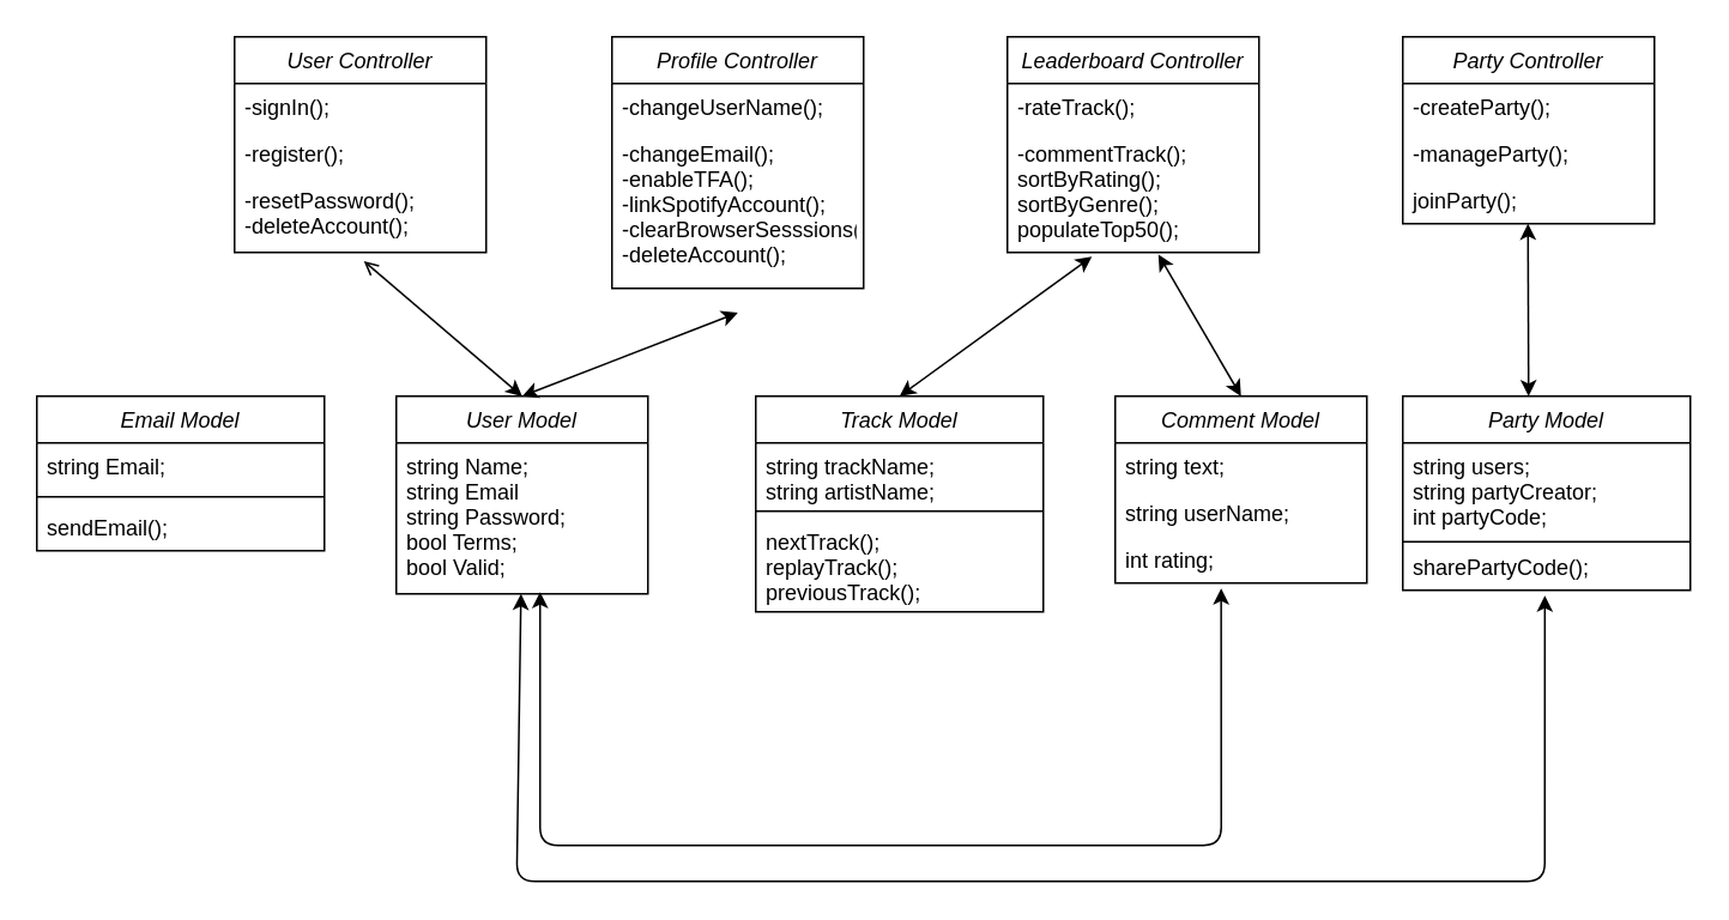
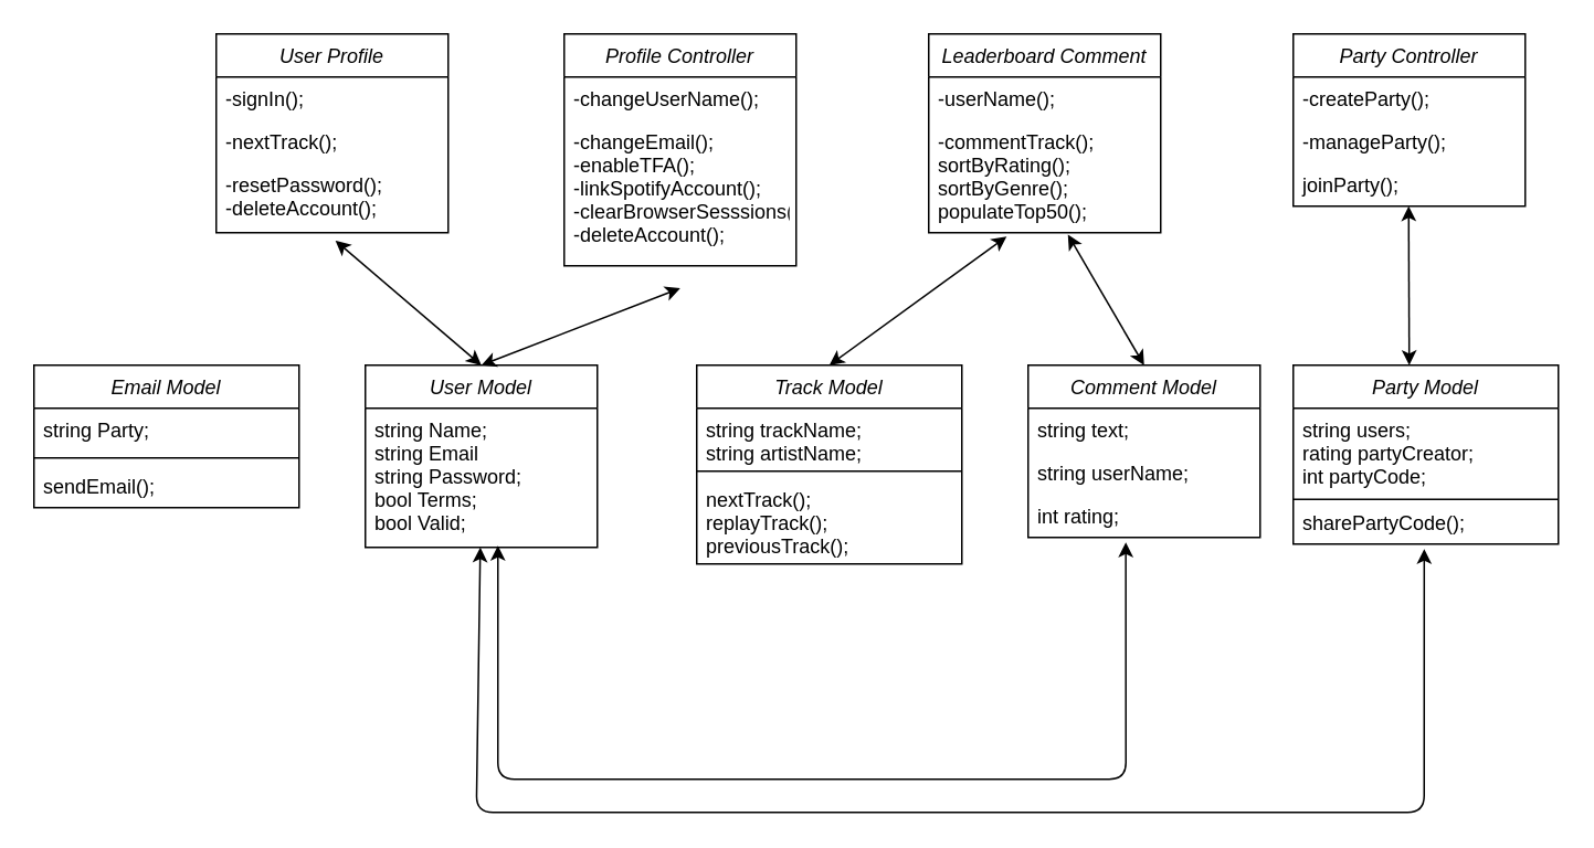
- <mxCell id="6" value="User Controller" style="swimlane;fontStyle=2;childLayout=stackLayout;horizontal=1;startSize=26;fillColor=none;horizontalStack=0;resizeParent=1;resizeParentMax=0;resizeLast=0;collapsible=1;marginBottom=0;" parent="1" vertex="1"><mxGeometry x="130" y="20" width="140" height="120" as="geometry" /></mxCell>
+ <mxCell id="6" value="User Profile" style="swimlane;fontStyle=2;childLayout=stackLayout;horizontal=1;startSize=26;fillColor=none;horizontalStack=0;resizeParent=1;resizeParentMax=0;resizeLast=0;collapsible=1;marginBottom=0;" parent="1" vertex="1"><mxGeometry x="130" y="20" width="140" height="120" as="geometry" /></mxCell>
- <mxCell id="15" value="Leaderboard Controller" style="swimlane;fontStyle=2;childLayout=stackLayout;horizontal=1;startSize=26;fillColor=none;horizontalStack=0;resizeParent=1;resizeParentMax=0;resizeLast=0;collapsible=1;marginBottom=0;" parent="1" vertex="1"><mxGeometry x="560" y="20" width="140" height="120" as="geometry" /></mxCell>
+ <mxCell id="15" value="Leaderboard Comment" style="swimlane;fontStyle=2;childLayout=stackLayout;horizontal=1;startSize=26;fillColor=none;horizontalStack=0;resizeParent=1;resizeParentMax=0;resizeLast=0;collapsible=1;marginBottom=0;" parent="1" vertex="1"><mxGeometry x="560" y="20" width="140" height="120" as="geometry" /></mxCell>
- <mxCell id="16" value="-rateTrack();" style="text;strokeColor=none;fillColor=none;align=left;verticalAlign=top;spacingLeft=4;spacingRight=4;overflow=hidden;rotatable=0;points=[[0,0.5],[1,0.5]];portConstraint=eastwest;" parent="15" vertex="1"><mxGeometry y="26" width="140" height="26" as="geometry" /></mxCell>
+ <mxCell id="16" value="-userName();" style="text;strokeColor=none;fillColor=none;align=left;verticalAlign=top;spacingLeft=4;spacingRight=4;overflow=hidden;rotatable=0;points=[[0,0.5],[1,0.5]];portConstraint=eastwest;" parent="15" vertex="1"><mxGeometry y="26" width="140" height="26" as="geometry" /></mxCell>
- <mxCell id="8" value="-register();" style="text;strokeColor=none;fillColor=none;align=left;verticalAlign=top;spacingLeft=4;spacingRight=4;overflow=hidden;rotatable=0;points=[[0,0.5],[1,0.5]];portConstraint=eastwest;" parent="6" vertex="1"><mxGeometry y="52" width="140" height="26" as="geometry" /></mxCell>
+ <mxCell id="8" value="-nextTrack();" style="text;strokeColor=none;fillColor=none;align=left;verticalAlign=top;spacingLeft=4;spacingRight=4;overflow=hidden;rotatable=0;points=[[0,0.5],[1,0.5]];portConstraint=eastwest;" parent="6" vertex="1"><mxGeometry y="52" width="140" height="26" as="geometry" /></mxCell>
- <mxCell id="34" value="" style="endArrow=open;startArrow=classic;html=1;entryX=0.514;entryY=1.115;entryDx=0;entryDy=0;entryPerimeter=0;exitX=0.5;exitY=0;exitDx=0;exitDy=0;" parent="1" source="13" target="9" edge="1"><mxGeometry width="50" height="50" relative="1" as="geometry"><mxPoint x="640" y="410" as="sourcePoint" /><mxPoint x="690" y="360" as="targetPoint" /></mxGeometry></mxCell>
+ <mxCell id="34" value="" style="endArrow=classic;startArrow=classic;html=1;entryX=0.514;entryY=1.115;entryDx=0;entryDy=0;entryPerimeter=0;exitX=0.5;exitY=0;exitDx=0;exitDy=0;" parent="1" source="13" target="9" edge="1"><mxGeometry width="50" height="50" relative="1" as="geometry"><mxPoint x="640" y="410" as="sourcePoint" /><mxPoint x="690" y="360" as="targetPoint" /></mxGeometry></mxCell>
- <mxCell id="3" value="string Email;" style="text;strokeColor=none;fillColor=none;align=left;verticalAlign=top;spacingLeft=4;spacingRight=4;overflow=hidden;rotatable=0;points=[[0,0.5],[1,0.5]];portConstraint=eastwest;" parent="2" vertex="1"><mxGeometry y="26" width="160" height="26" as="geometry" /></mxCell>
+ <mxCell id="3" value="string Party;" style="text;strokeColor=none;fillColor=none;align=left;verticalAlign=top;spacingLeft=4;spacingRight=4;overflow=hidden;rotatable=0;points=[[0,0.5],[1,0.5]];portConstraint=eastwest;" parent="2" vertex="1"><mxGeometry y="26" width="160" height="26" as="geometry" /></mxCell>
- <mxCell id="23" value="string users;&#10;string partyCreator;&#10;int partyCode;" style="text;strokeColor=none;fillColor=none;align=left;verticalAlign=top;spacingLeft=4;spacingRight=4;overflow=hidden;rotatable=0;points=[[0,0.5],[1,0.5]];portConstraint=eastwest;" parent="22" vertex="1"><mxGeometry y="26" width="160" height="54" as="geometry" /></mxCell>
+ <mxCell id="23" value="string users;&#10;rating partyCreator;&#10;int partyCode;" style="text;strokeColor=none;fillColor=none;align=left;verticalAlign=top;spacingLeft=4;spacingRight=4;overflow=hidden;rotatable=0;points=[[0,0.5],[1,0.5]];portConstraint=eastwest;" parent="22" vertex="1"><mxGeometry y="26" width="160" height="54" as="geometry" /></mxCell>
